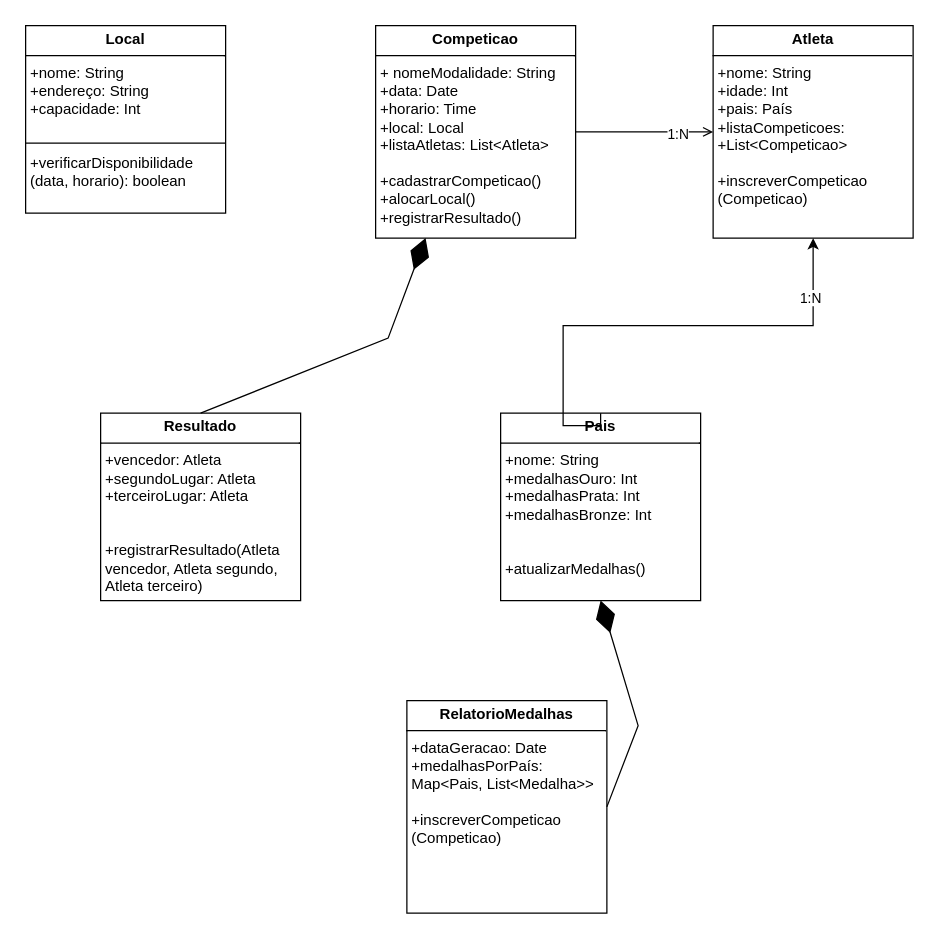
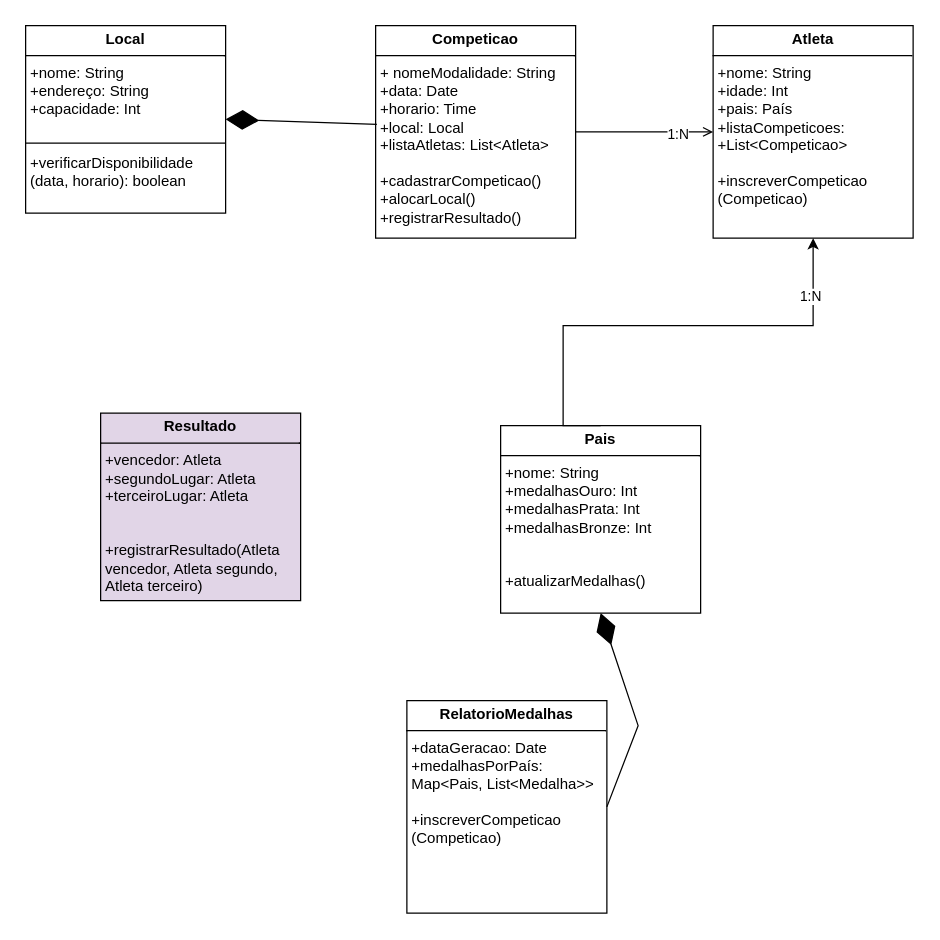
+ <mxCell id="5" value="" style="endArrow=diamondThin;endFill=1;endSize=24;html=1;rounded=0;exitX=0.006;exitY=0.465;exitDx=0;exitDy=0;exitPerimeter=0;entryX=1;entryY=0.5;entryDx=0;entryDy=0;" edge="1" parent="1" source="4" target="2"><mxGeometry width="160" relative="1" as="geometry"><mxPoint x="171" y="103" as="sourcePoint" /><mxPoint x="190" y="99" as="targetPoint" /></mxGeometry></mxCell>
- <mxCell id="10" value="" style="endArrow=diamondThin;endFill=1;endSize=24;html=1;rounded=0;exitX=0.5;exitY=0;exitDx=0;exitDy=0;entryX=0.25;entryY=1;entryDx=0;entryDy=0;" edge="1" parent="1" source="9" target="4"><mxGeometry width="160" relative="1" as="geometry"><mxPoint x="190" y="260" as="sourcePoint" /><mxPoint x="250" y="170" as="targetPoint" /><Array as="points"><mxPoint x="310" y="270" /></Array></mxGeometry></mxCell>
- <mxCell id="9" value="&lt;p style=&quot;margin:0px;margin-top:4px;text-align:center;&quot;&gt;&lt;b&gt;Resultado&lt;/b&gt;&lt;/p&gt;&lt;hr size=&quot;1&quot; style=&quot;border-style:solid;&quot;&gt;&lt;p style=&quot;margin:0px;margin-left:4px;&quot;&gt;+&lt;span style=&quot;background-color: initial;&quot;&gt;vencedor: Atleta&lt;/span&gt;&lt;/p&gt;&lt;p style=&quot;margin:0px;margin-left:4px;&quot;&gt;+segundoLugar: Atleta&lt;/p&gt;&lt;p style=&quot;margin:0px;margin-left:4px;&quot;&gt;+terceiroLugar: Atleta&lt;/p&gt;&lt;p style=&quot;margin:0px;margin-left:4px;&quot;&gt;&lt;br&gt;&lt;/p&gt;&lt;p style=&quot;margin:0px;margin-left:4px;&quot;&gt;&lt;span style=&quot;background-color: initial;&quot;&gt;&lt;br&gt;&lt;/span&gt;&lt;/p&gt;&lt;p style=&quot;margin:0px;margin-left:4px;&quot;&gt;&lt;span style=&quot;background-color: initial;&quot;&gt;+&lt;/span&gt;&lt;span style=&quot;background-color: initial;&quot;&gt;registrarResultado(Atleta vencedor, Atleta segundo, Atleta terceiro)&lt;/span&gt;&lt;br&gt;&lt;/p&gt;&lt;div&gt;&lt;span style=&quot;background-color: initial;&quot;&gt;&lt;br&gt;&lt;/span&gt;&lt;/div&gt;&lt;div&gt;&lt;br&gt;&lt;/div&gt;" style="verticalAlign=top;align=left;overflow=fill;html=1;whiteSpace=wrap;" vertex="1" parent="1"><mxGeometry x="80" y="330" width="160" height="150" as="geometry" /></mxCell>
+ <mxCell id="9" value="&lt;p style=&quot;margin:0px;margin-top:4px;text-align:center;&quot;&gt;&lt;b&gt;Resultado&lt;/b&gt;&lt;/p&gt;&lt;hr size=&quot;1&quot; style=&quot;border-style:solid;&quot;&gt;&lt;p style=&quot;margin:0px;margin-left:4px;&quot;&gt;+&lt;span style=&quot;background-color: initial;&quot;&gt;vencedor: Atleta&lt;/span&gt;&lt;/p&gt;&lt;p style=&quot;margin:0px;margin-left:4px;&quot;&gt;+segundoLugar: Atleta&lt;/p&gt;&lt;p style=&quot;margin:0px;margin-left:4px;&quot;&gt;+terceiroLugar: Atleta&lt;/p&gt;&lt;p style=&quot;margin:0px;margin-left:4px;&quot;&gt;&lt;br&gt;&lt;/p&gt;&lt;p style=&quot;margin:0px;margin-left:4px;&quot;&gt;&lt;span style=&quot;background-color: initial;&quot;&gt;&lt;br&gt;&lt;/span&gt;&lt;/p&gt;&lt;p style=&quot;margin:0px;margin-left:4px;&quot;&gt;&lt;span style=&quot;background-color: initial;&quot;&gt;+&lt;/span&gt;&lt;span style=&quot;background-color: initial;&quot;&gt;registrarResultado(Atleta vencedor, Atleta segundo, Atleta terceiro)&lt;/span&gt;&lt;br&gt;&lt;/p&gt;&lt;div&gt;&lt;span style=&quot;background-color: initial;&quot;&gt;&lt;br&gt;&lt;/span&gt;&lt;/div&gt;&lt;div&gt;&lt;br&gt;&lt;/div&gt;" style="verticalAlign=top;align=left;overflow=fill;html=1;whiteSpace=wrap;fillColor=#e1d5e7;" vertex="1" parent="1"><mxGeometry x="80" y="330" width="160" height="150" as="geometry" /></mxCell>
- <mxCell id="11" value="&lt;p style=&quot;margin:0px;margin-top:4px;text-align:center;&quot;&gt;&lt;b&gt;Pais&lt;/b&gt;&lt;/p&gt;&lt;hr size=&quot;1&quot; style=&quot;border-style:solid;&quot;&gt;&lt;p style=&quot;margin:0px;margin-left:4px;&quot;&gt;+&lt;span style=&quot;background-color: initial;&quot;&gt;nome: String&lt;/span&gt;&lt;/p&gt;&lt;p style=&quot;margin:0px;margin-left:4px;&quot;&gt;+medalhasOuro: Int&lt;/p&gt;&lt;p style=&quot;margin:0px;margin-left:4px;&quot;&gt;+medalhasPrata: Int&lt;/p&gt;&lt;p style=&quot;margin:0px;margin-left:4px;&quot;&gt;+medalhasBronze: Int&lt;/p&gt;&lt;div&gt;&lt;br&gt;&lt;/div&gt;&lt;p style=&quot;margin:0px;margin-left:4px;&quot;&gt;&lt;br&gt;&lt;/p&gt;&lt;p style=&quot;margin:0px;margin-left:4px;&quot;&gt;+&lt;span style=&quot;background-color: initial;&quot;&gt;atualizarMedalhas()&lt;/span&gt;&lt;/p&gt;&lt;div&gt;&lt;span style=&quot;background-color: initial;&quot;&gt;&lt;br&gt;&lt;/span&gt;&lt;/div&gt;&lt;div&gt;&lt;br&gt;&lt;/div&gt;" style="verticalAlign=top;align=left;overflow=fill;html=1;whiteSpace=wrap;" vertex="1" parent="1"><mxGeometry x="400" y="330" width="160" height="150" as="geometry" /></mxCell>
+ <mxCell id="11" value="&lt;p style=&quot;margin:0px;margin-top:4px;text-align:center;&quot;&gt;&lt;b&gt;Pais&lt;/b&gt;&lt;/p&gt;&lt;hr size=&quot;1&quot; style=&quot;border-style:solid;&quot;&gt;&lt;p style=&quot;margin:0px;margin-left:4px;&quot;&gt;+&lt;span style=&quot;background-color: initial;&quot;&gt;nome: String&lt;/span&gt;&lt;/p&gt;&lt;p style=&quot;margin:0px;margin-left:4px;&quot;&gt;+medalhasOuro: Int&lt;/p&gt;&lt;p style=&quot;margin:0px;margin-left:4px;&quot;&gt;+medalhasPrata: Int&lt;/p&gt;&lt;p style=&quot;margin:0px;margin-left:4px;&quot;&gt;+medalhasBronze: Int&lt;/p&gt;&lt;div&gt;&lt;br&gt;&lt;/div&gt;&lt;p style=&quot;margin:0px;margin-left:4px;&quot;&gt;&lt;br&gt;&lt;/p&gt;&lt;p style=&quot;margin:0px;margin-left:4px;&quot;&gt;+&lt;span style=&quot;background-color: initial;&quot;&gt;atualizarMedalhas()&lt;/span&gt;&lt;/p&gt;&lt;div&gt;&lt;span style=&quot;background-color: initial;&quot;&gt;&lt;br&gt;&lt;/span&gt;&lt;/div&gt;&lt;div&gt;&lt;br&gt;&lt;/div&gt;" style="verticalAlign=top;align=left;overflow=fill;html=1;whiteSpace=wrap;" vertex="1" parent="1"><mxGeometry x="400" y="340" width="160" height="150" as="geometry" /></mxCell>
